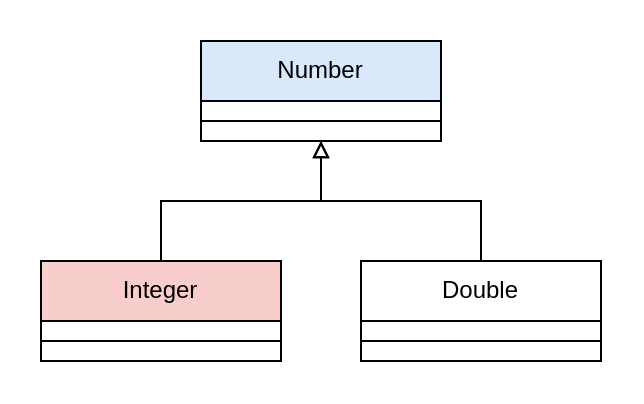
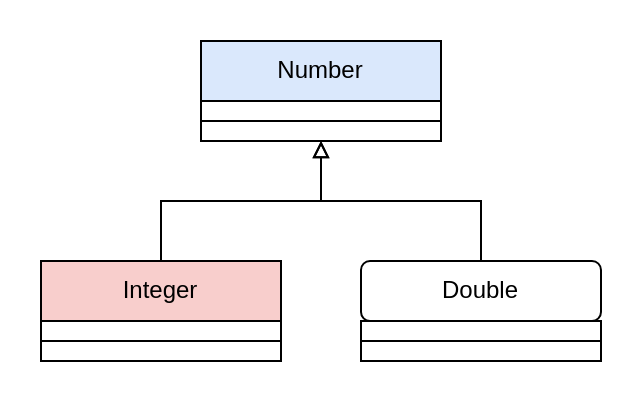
- <mxCell id="9" value="Double" style="rounded=0;whiteSpace=wrap;html=1;" vertex="1" parent="8"><mxGeometry width="120" height="30" as="geometry" /></mxCell>
+ <mxCell id="9" value="Double" style="whiteSpace=wrap;html=1;rounded=1;" vertex="1" parent="8"><mxGeometry width="120" height="30" as="geometry" /></mxCell>
